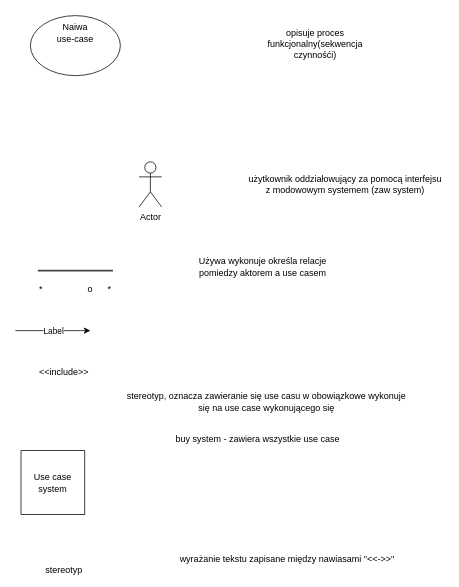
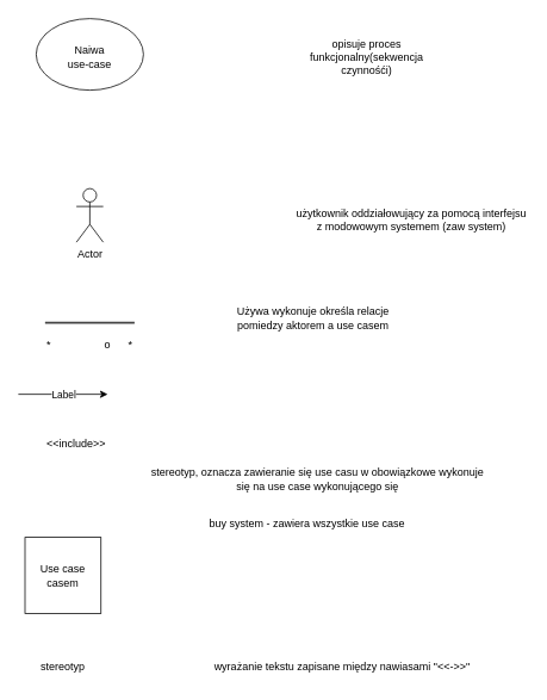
- <mxCell id="4" value="Naiwa use-case" style="text;html=1;strokeColor=none;fillColor=none;align=center;verticalAlign=middle;whiteSpace=wrap;rounded=0;" vertex="1" parent="1"><mxGeometry x="70" y="27.5" width="60" height="30" as="geometry" /></mxCell>
+ <mxCell id="4" value="Naiwa use-case" style="text;html=1;strokeColor=none;fillColor=none;align=center;verticalAlign=middle;whiteSpace=wrap;rounded=0;" vertex="1" parent="1"><mxGeometry x="70" y="47.5" width="60" height="30" as="geometry" /></mxCell>
- <mxCell id="3" value="opisuje proces funkcjonalny(sekwencja czynnośći)" style="text;html=1;strokeColor=none;fillColor=none;align=center;verticalAlign=middle;whiteSpace=wrap;rounded=0;" vertex="1" parent="1"><mxGeometry x="340" y="45" width="160" height="25" as="geometry" /></mxCell>
+ <mxCell id="3" value="opisuje proces funkcjonalny(sekwencja czynnośći)" style="text;html=1;strokeColor=none;fillColor=none;align=center;verticalAlign=middle;whiteSpace=wrap;rounded=0;" vertex="1" parent="1"><mxGeometry x="330" y="50" width="160" height="25" as="geometry" /></mxCell>
- <mxCell id="5" value="Actor" style="shape=umlActor;verticalLabelPosition=bottom;verticalAlign=top;html=1;outlineConnect=0;" vertex="1" parent="1"><mxGeometry x="185" y="215" width="30" height="60" as="geometry" /></mxCell>
+ <mxCell id="5" value="Actor" style="shape=umlActor;verticalLabelPosition=bottom;verticalAlign=top;html=1;outlineConnect=0;" vertex="1" parent="1"><mxGeometry x="85" y="210" width="30" height="60" as="geometry" /></mxCell>
- <mxCell id="16" value="Use case system" style="text;html=1;strokeColor=none;fillColor=none;align=center;verticalAlign=middle;whiteSpace=wrap;rounded=0;" vertex="1" parent="1"><mxGeometry x="40" y="627.5" width="60" height="30" as="geometry" /></mxCell>
+ <mxCell id="16" value="Use case casem" style="text;html=1;strokeColor=none;fillColor=none;align=center;verticalAlign=middle;whiteSpace=wrap;rounded=0;" vertex="1" parent="1"><mxGeometry x="40" y="627.5" width="60" height="30" as="geometry" /></mxCell>
- <mxCell id="17" value="stereotyp" style="text;html=1;strokeColor=none;fillColor=none;align=center;verticalAlign=middle;whiteSpace=wrap;rounded=0;" vertex="1" parent="1"><mxGeometry x="55" y="745" width="60" height="30" as="geometry" /></mxCell>
+ <mxCell id="17" value="stereotyp" style="text;html=1;strokeColor=none;fillColor=none;align=center;verticalAlign=middle;whiteSpace=wrap;rounded=0;" vertex="1" parent="1"><mxGeometry x="40" y="730" width="60" height="30" as="geometry" /></mxCell>
